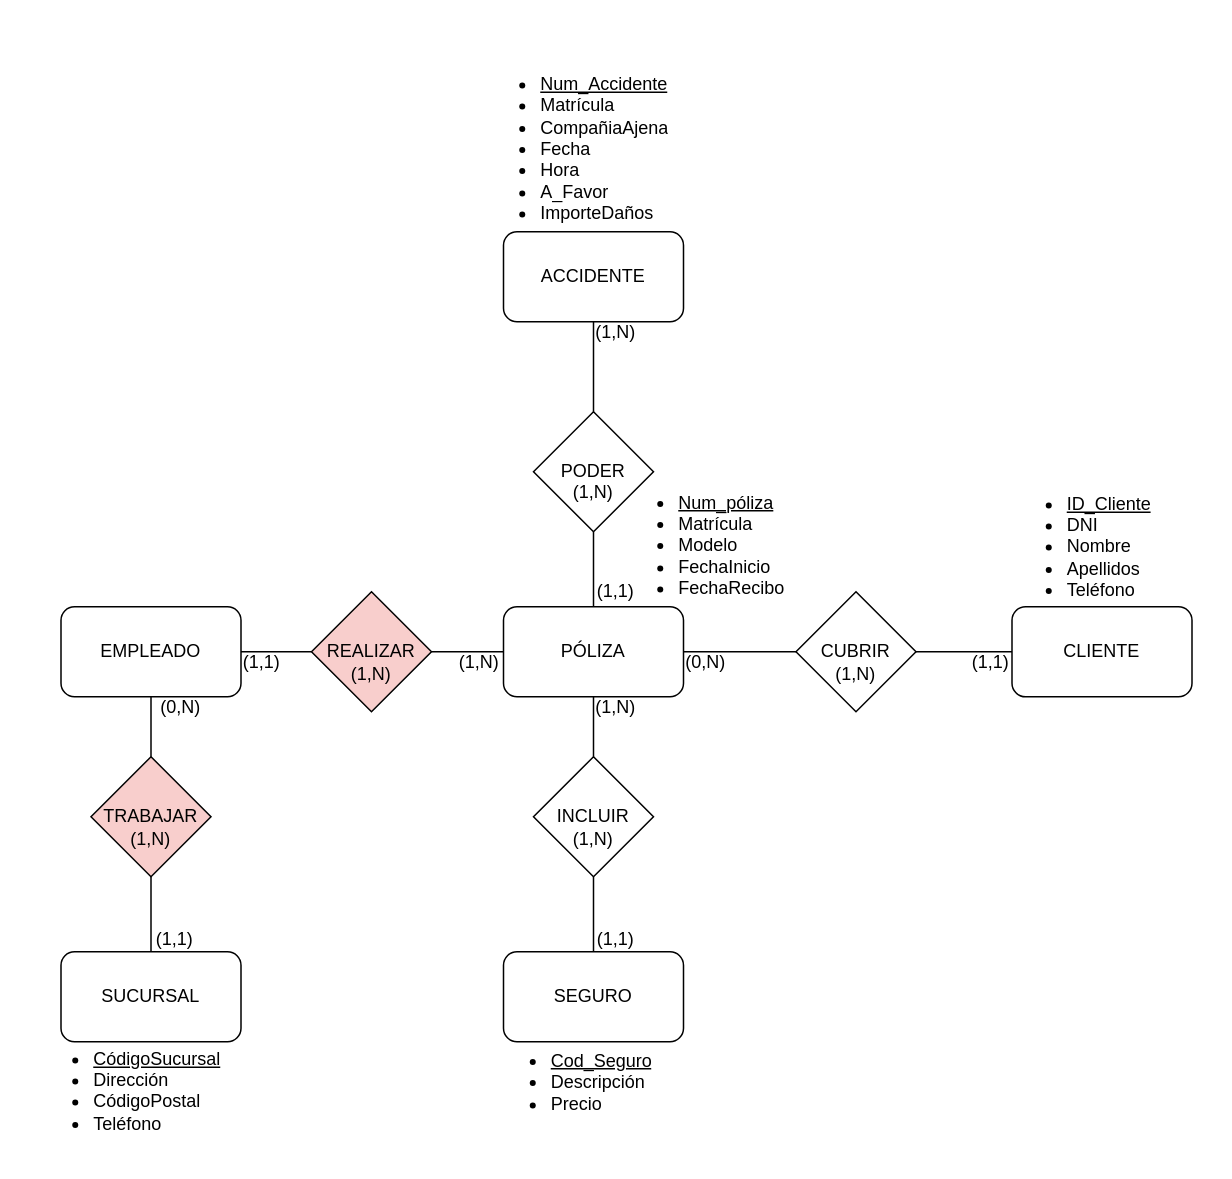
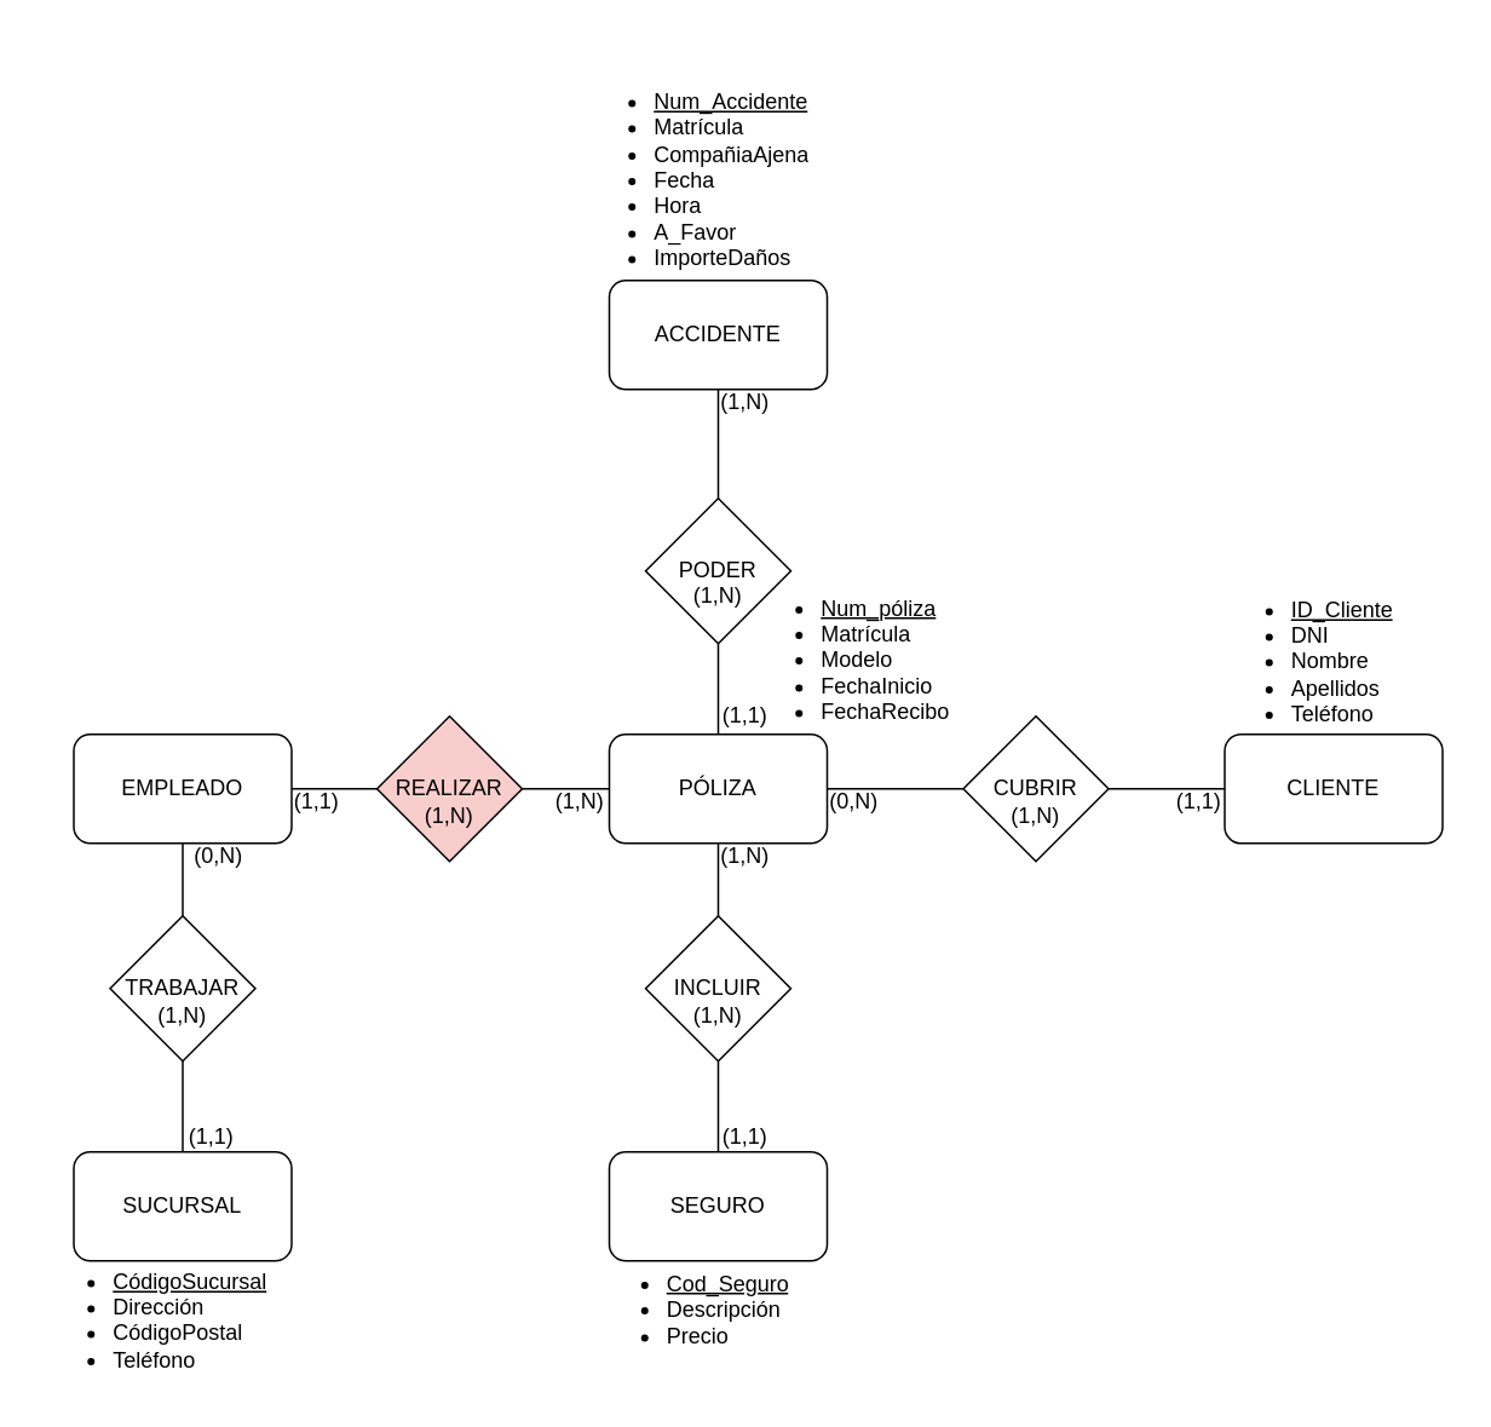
- <mxCell id="19" value="TRABAJAR" style="rhombus;whiteSpace=wrap;html=1;fillColor=#f8cecc;" parent="1" vertex="1"><mxGeometry x="60" y="504" width="80" height="80" as="geometry" /></mxCell>
+ <mxCell id="19" value="TRABAJAR" style="rhombus;whiteSpace=wrap;html=1;" parent="1" vertex="1"><mxGeometry x="60" y="504" width="80" height="80" as="geometry" /></mxCell>
